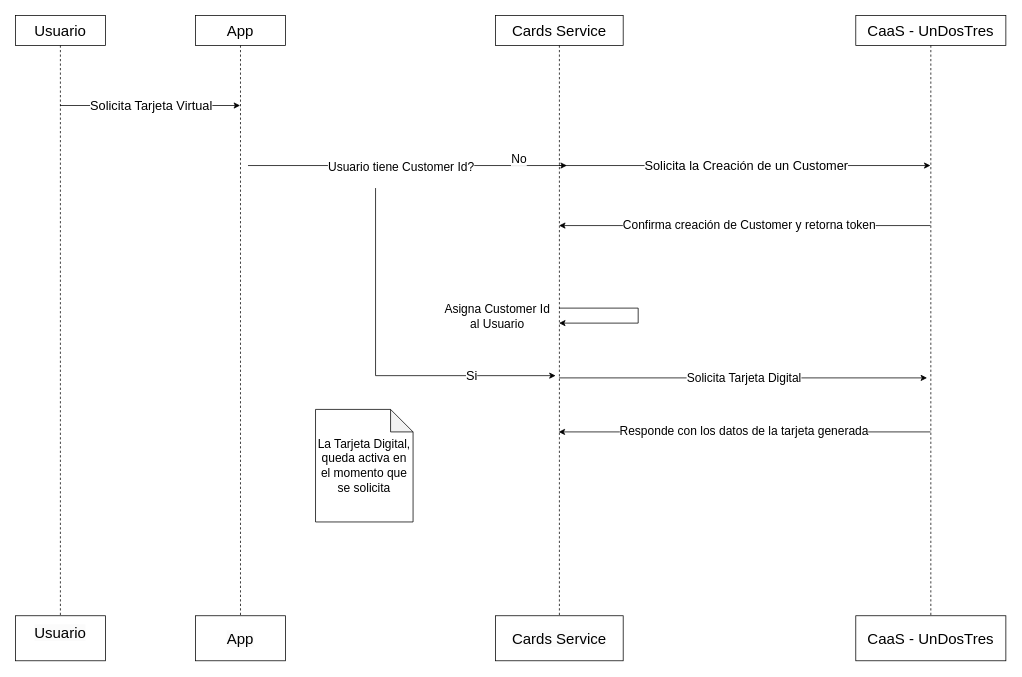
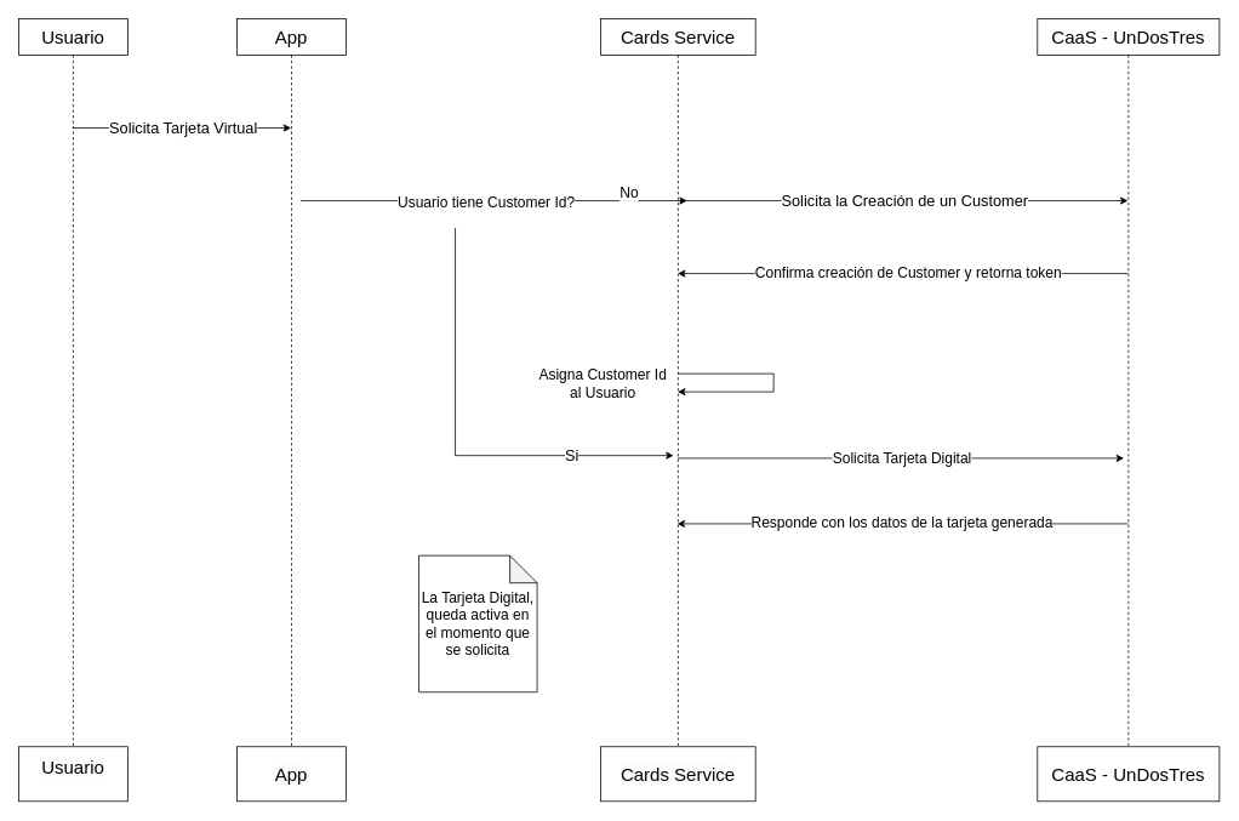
- <mxCell id="27" value="&lt;font style=&quot;font-size: 16px;&quot;&gt;La Tarjeta Digital, queda activa en el momento que se solicita&lt;/font&gt;" style="shape=note;whiteSpace=wrap;html=1;backgroundOutline=1;darkOpacity=0.05;" vertex="1" parent="1"><mxGeometry x="420" y="545" width="130" height="150" as="geometry" /></mxCell>
+ <mxCell id="27" value="&lt;font style=&quot;font-size: 16px;&quot;&gt;La Tarjeta Digital, queda activa en el momento que se solicita&lt;/font&gt;" style="shape=note;whiteSpace=wrap;html=1;backgroundOutline=1;darkOpacity=0.05;" vertex="1" parent="1"><mxGeometry x="460" y="610" width="130" height="150" as="geometry" /></mxCell>
